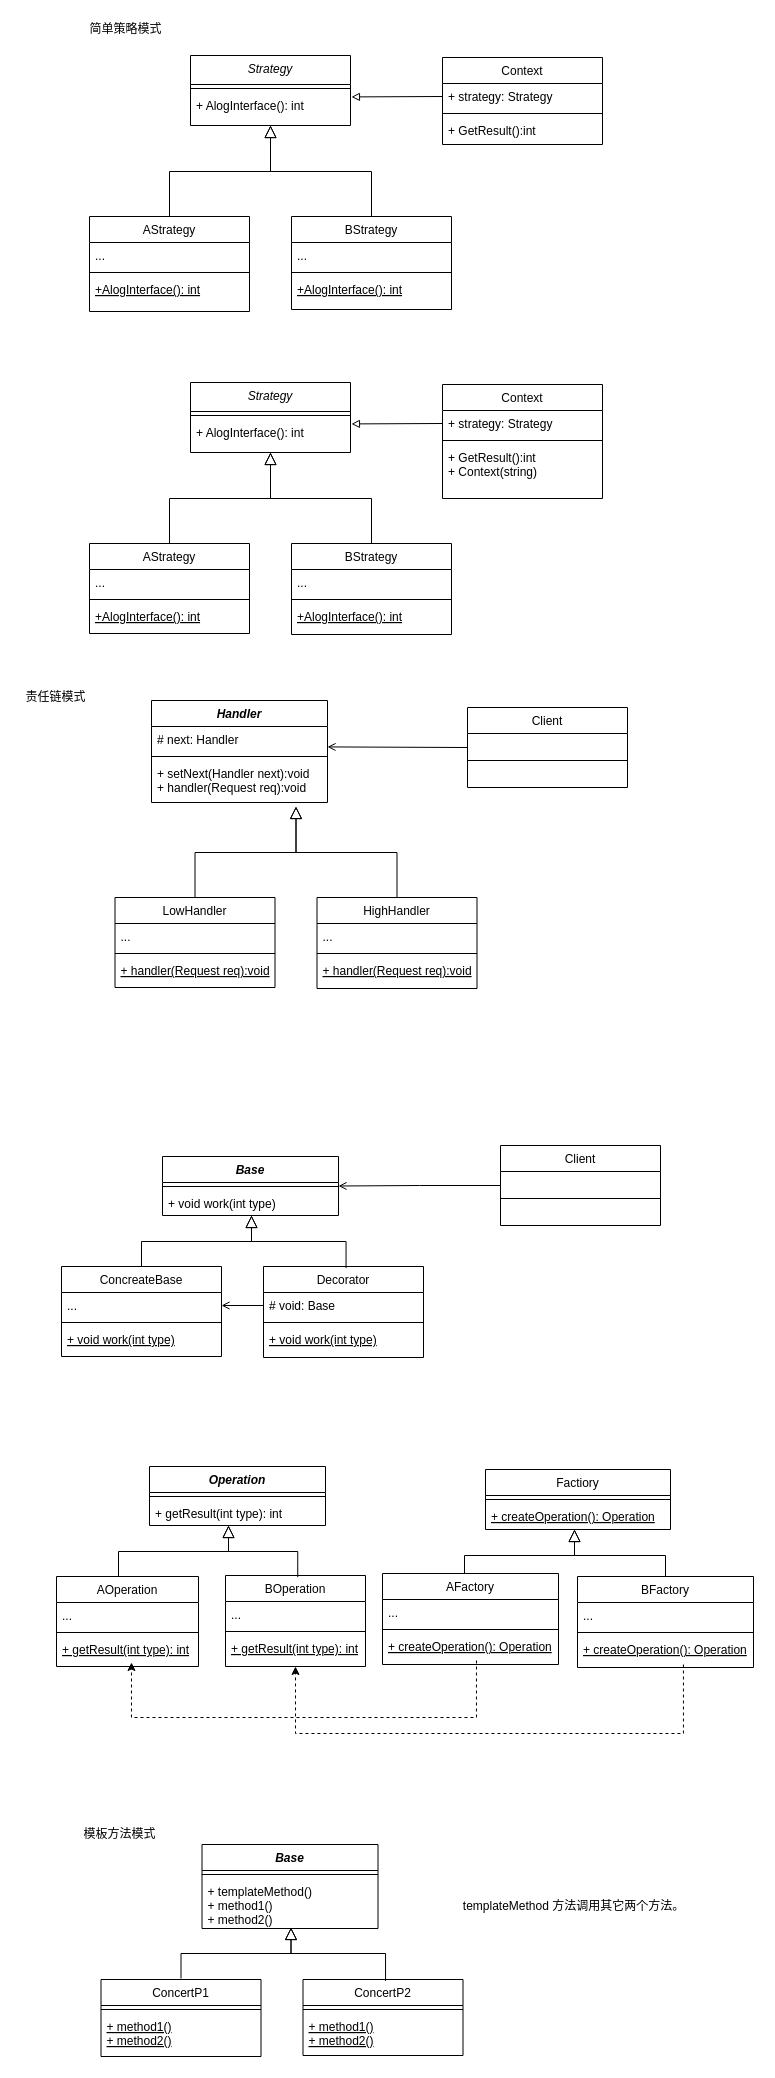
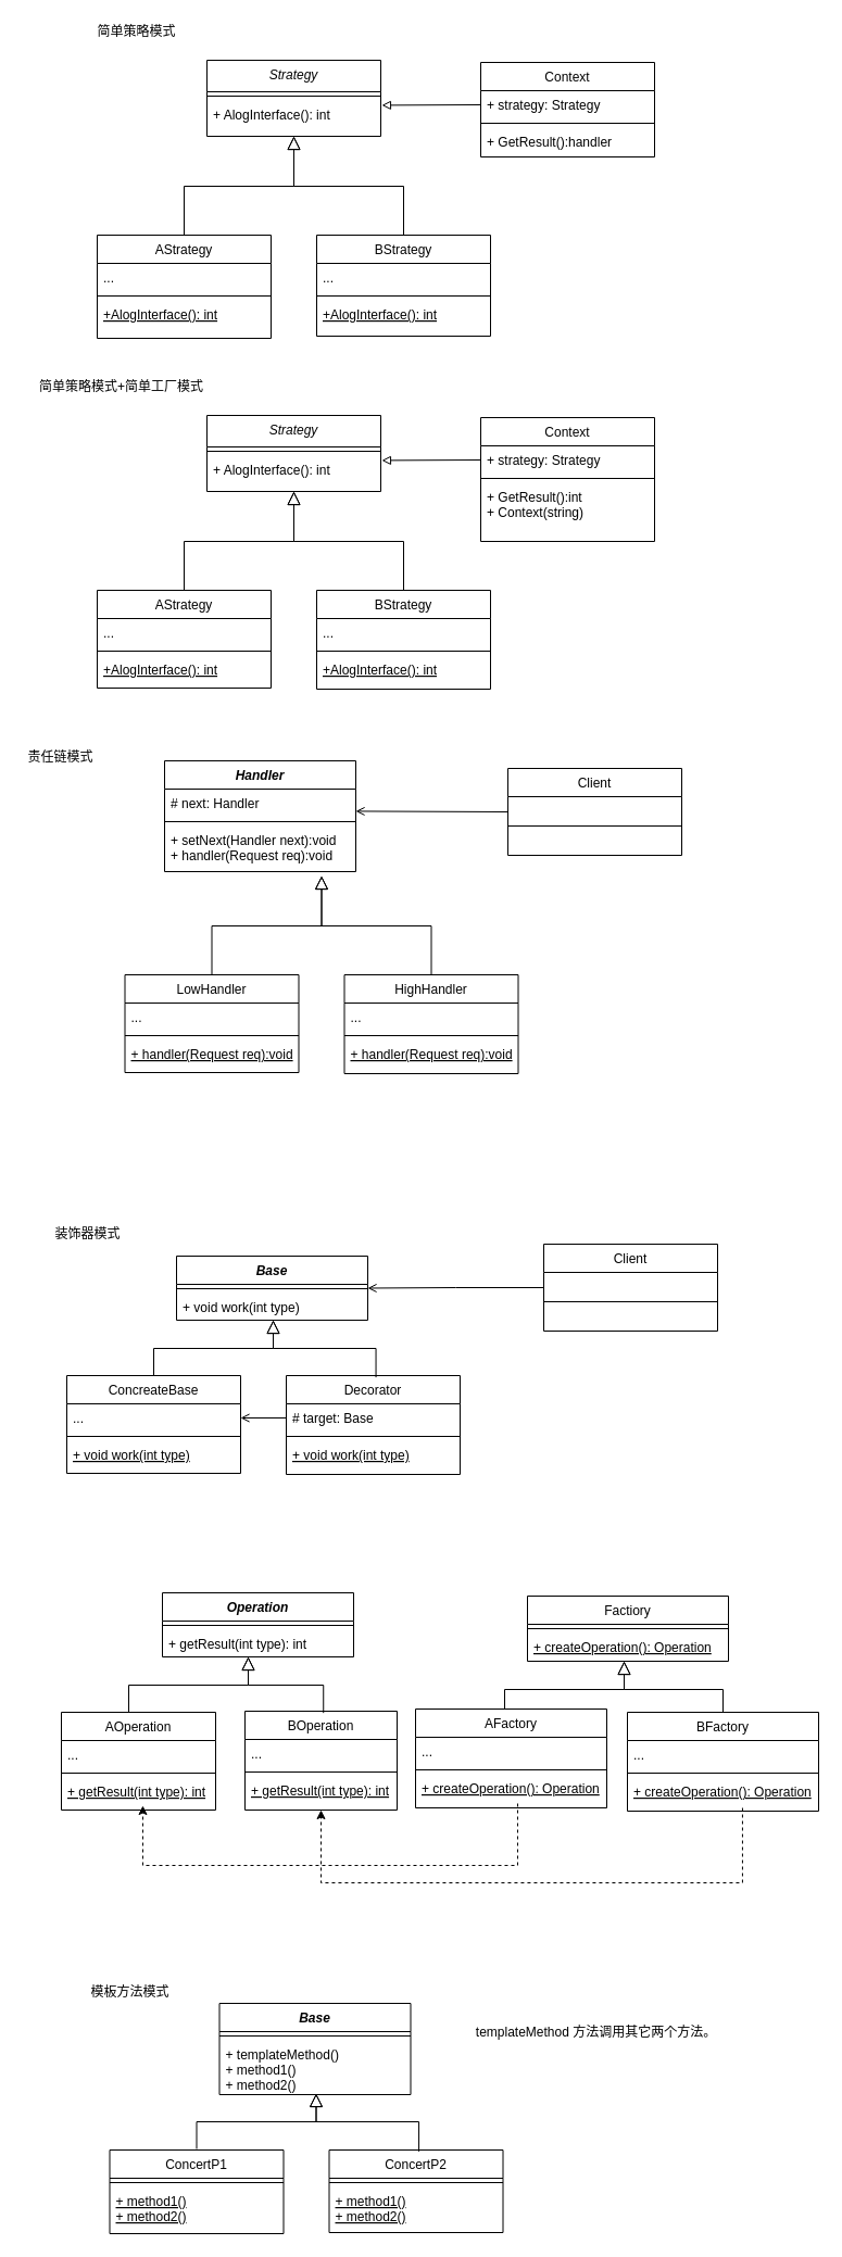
- <mxCell id="14" value="+ GetResult():int" style="text;align=left;verticalAlign=top;spacingLeft=4;spacingRight=4;overflow=hidden;rotatable=0;points=[[0,0.5],[1,0.5]];portConstraint=eastwest;" parent="11" vertex="1"><mxGeometry y="60" width="160" height="26" as="geometry" /></mxCell>
+ <mxCell id="14" value="+ GetResult():handler" style="text;align=left;verticalAlign=top;spacingLeft=4;spacingRight=4;overflow=hidden;rotatable=0;points=[[0,0.5],[1,0.5]];portConstraint=eastwest;" parent="11" vertex="1"><mxGeometry y="60" width="160" height="26" as="geometry" /></mxCell>
+ <mxCell id="39" value="简单策略模式+简单工厂模式" style="text;html=1;align=center;verticalAlign=middle;resizable=0;points=[];autosize=1;strokeColor=none;fillColor=none;" parent="1" vertex="1"><mxGeometry x="30" y="347" width="161" height="18" as="geometry" /></mxCell>
+ <mxCell id="61" value="装饰器模式" style="text;html=1;align=center;verticalAlign=middle;resizable=0;points=[];autosize=1;strokeColor=none;fillColor=none;" vertex="1" parent="1"><mxGeometry x="44.5" y="1127" width="70" height="18" as="geometry" /></mxCell>
- <mxCell id="67" value="# void: Base" style="text;align=left;verticalAlign=top;spacingLeft=4;spacingRight=4;overflow=hidden;rotatable=0;points=[[0,0.5],[1,0.5]];portConstraint=eastwest;" vertex="1" parent="66"><mxGeometry y="26" width="160" height="26" as="geometry" /></mxCell>
+ <mxCell id="67" value="# target: Base" style="text;align=left;verticalAlign=top;spacingLeft=4;spacingRight=4;overflow=hidden;rotatable=0;points=[[0,0.5],[1,0.5]];portConstraint=eastwest;" vertex="1" parent="66"><mxGeometry y="26" width="160" height="26" as="geometry" /></mxCell>
- <mxCell id="116" value="templateMethod 方法调用其它两个方法。" style="text;html=1;align=center;verticalAlign=middle;resizable=0;points=[];autosize=1;strokeColor=none;fillColor=none;" vertex="1" parent="1"><mxGeometry x="457" y="1897" width="231" height="18" as="geometry" /></mxCell>
+ <mxCell id="116" value="templateMethod 方法调用其它两个方法。" style="text;html=1;align=center;verticalAlign=middle;resizable=0;points=[];autosize=1;strokeColor=none;fillColor=none;" vertex="1" parent="1"><mxGeometry x="432" y="1862" width="231" height="18" as="geometry" /></mxCell>
